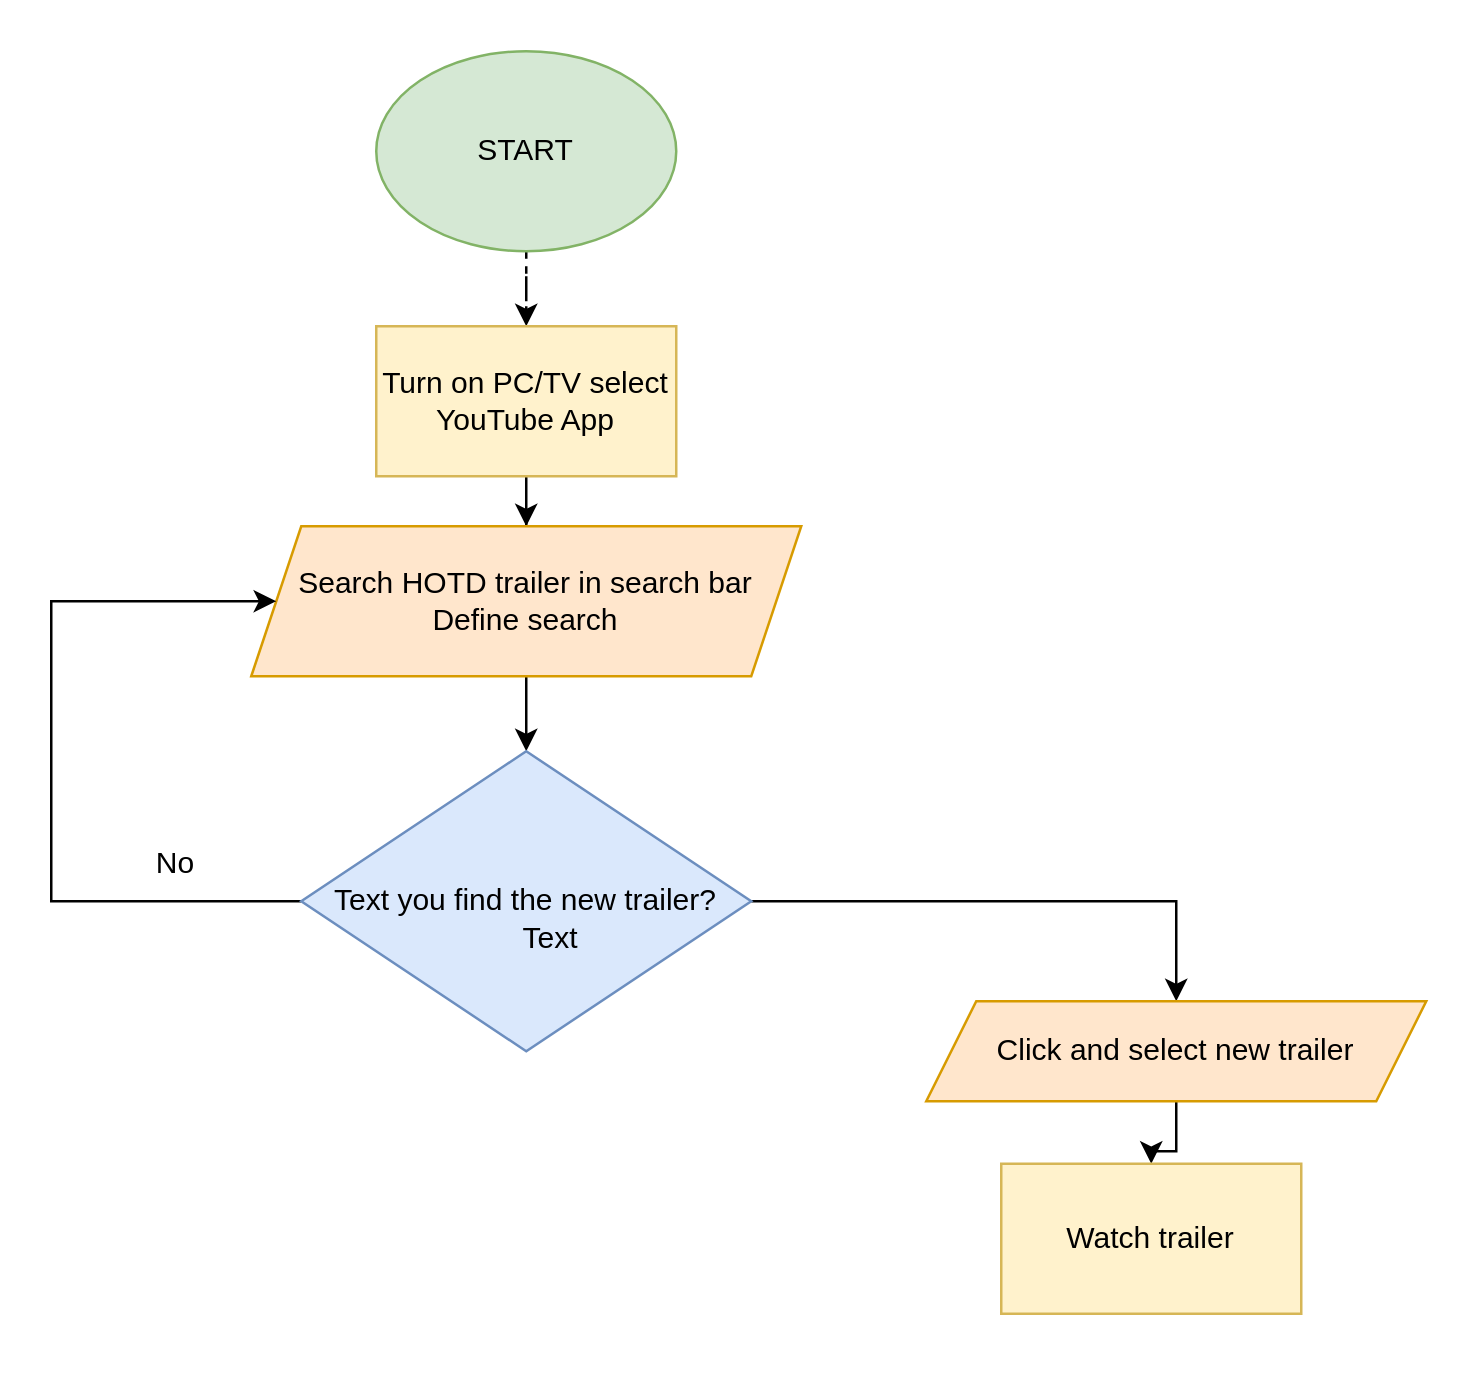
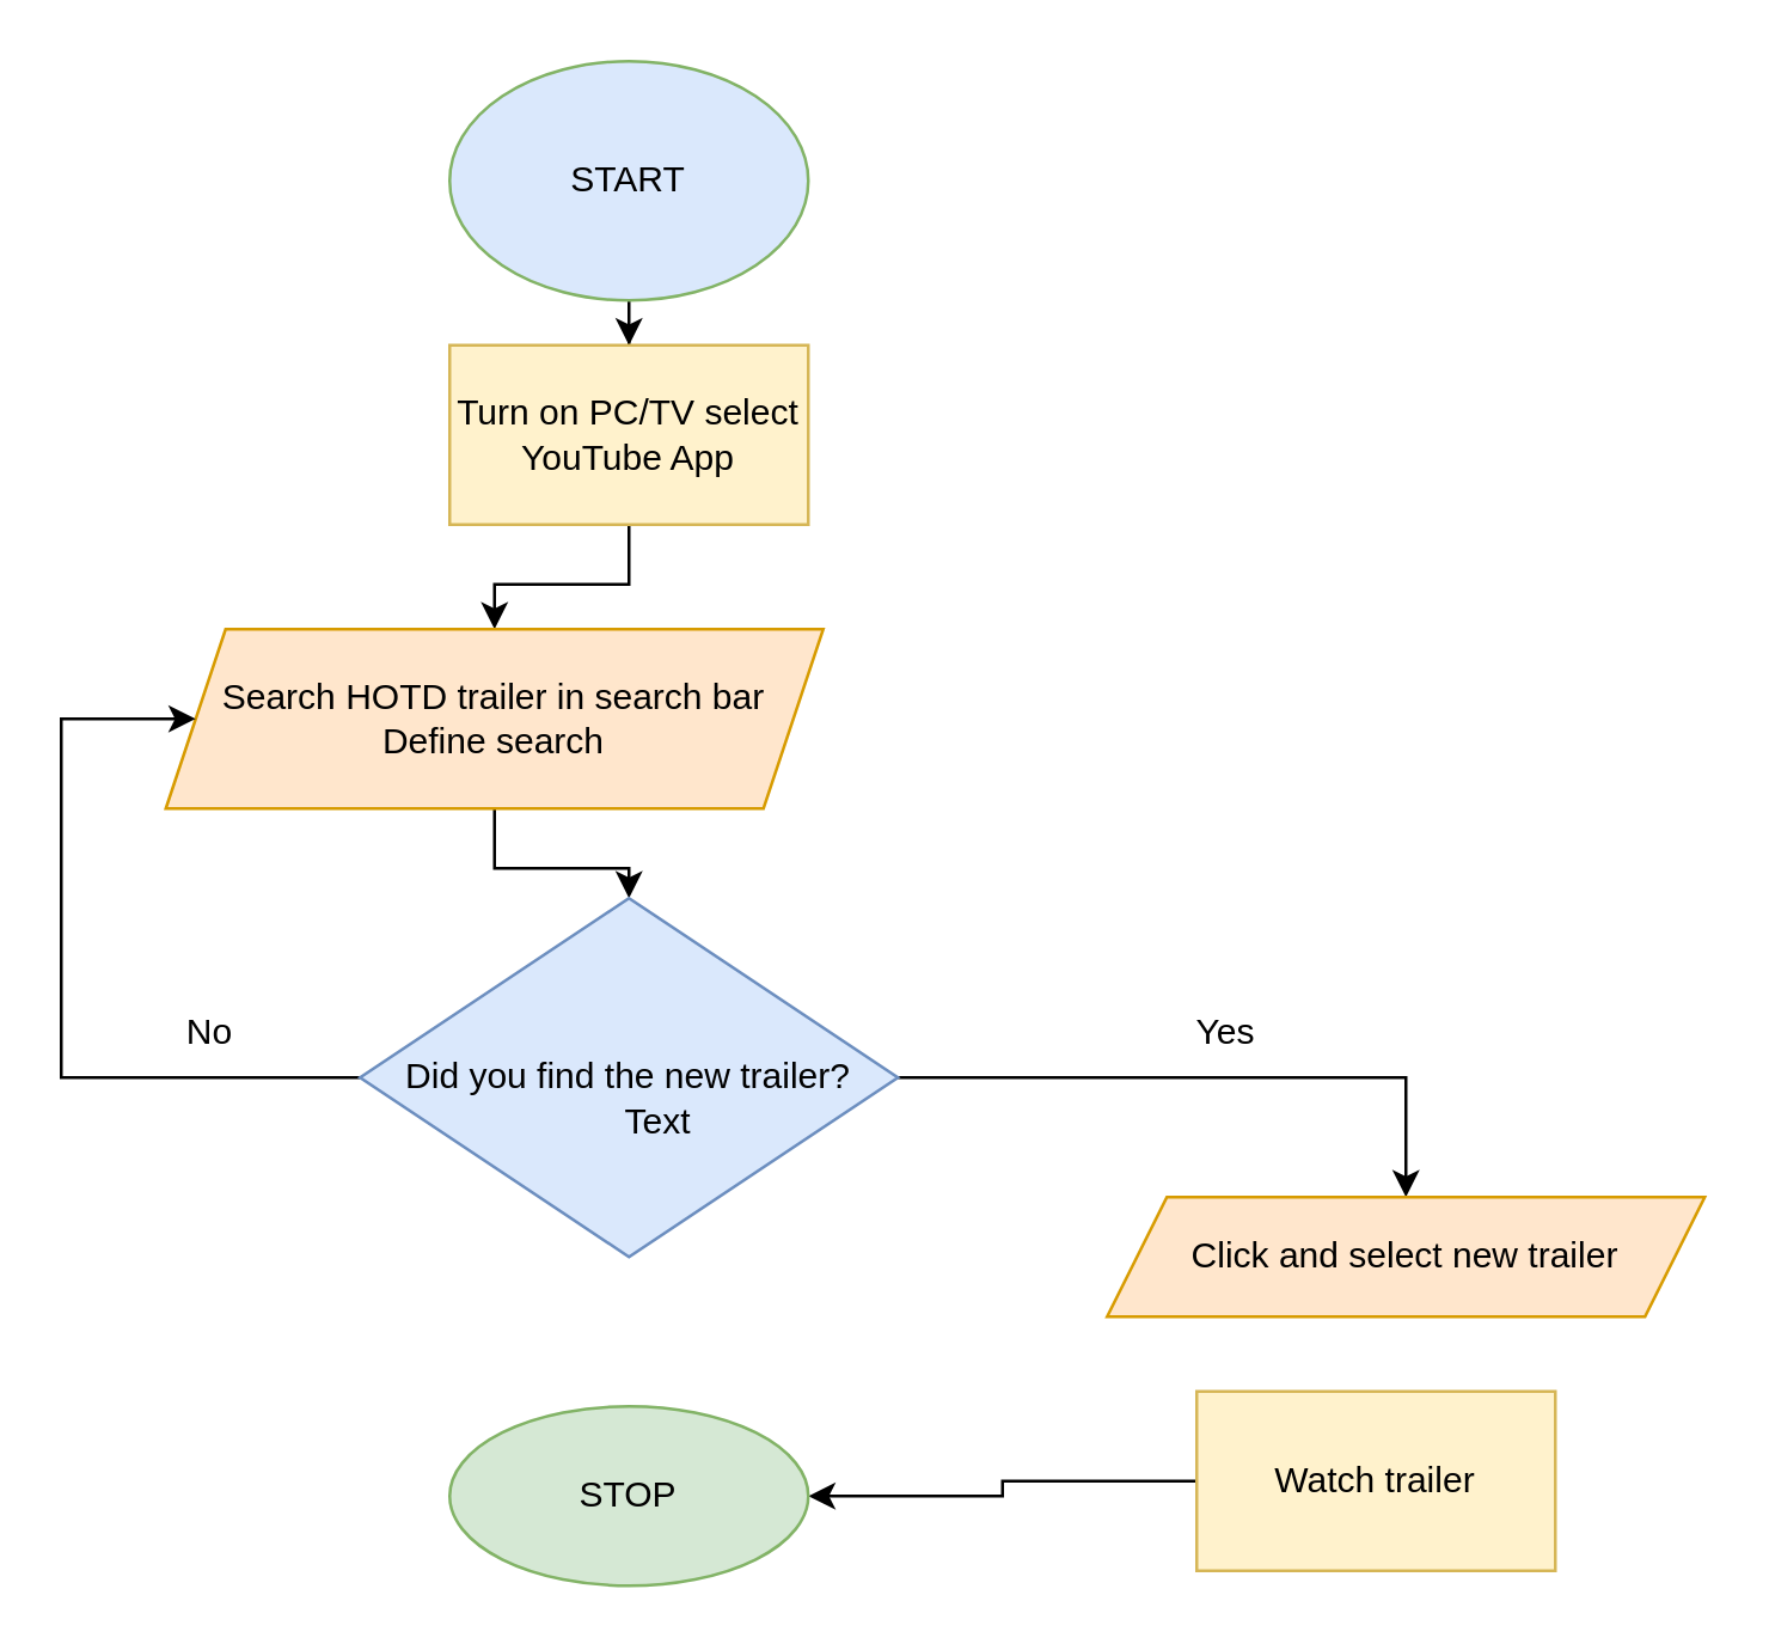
- <mxCell id="3" value="START" style="ellipse;whiteSpace=wrap;html=1;fillColor=#d5e8d4;strokeColor=#82b366;" vertex="1" parent="1"><mxGeometry x="150" y="20" width="120" height="80" as="geometry" /></mxCell>
+ <mxCell id="3" value="START" style="ellipse;whiteSpace=wrap;html=1;fillColor=#dae8fc;strokeColor=#82b366;" vertex="1" parent="1"><mxGeometry x="150" y="20" width="120" height="80" as="geometry" /></mxCell>
- <mxCell id="5" value="Turn on PC/TV select YouTube App" style="whiteSpace=wrap;html=1;fillColor=#fff2cc;strokeColor=#d6b656;" vertex="1" parent="1"><mxGeometry x="150" y="130" width="120" height="60" as="geometry" /></mxCell>
+ <mxCell id="5" value="Turn on PC/TV select YouTube App" style="whiteSpace=wrap;html=1;fillColor=#fff2cc;strokeColor=#d6b656;" vertex="1" parent="1"><mxGeometry x="150" y="115" width="120" height="60" as="geometry" /></mxCell>
- <mxCell id="7" value="Search HOTD trailer in search bar&lt;br&gt;Define search" style="shape=parallelogram;perimeter=parallelogramPerimeter;whiteSpace=wrap;html=1;fixedSize=1;fillColor=#ffe6cc;strokeColor=#d79b00;" vertex="1" parent="1"><mxGeometry x="100" y="210" width="220" height="60" as="geometry" /></mxCell>
+ <mxCell id="7" value="Search HOTD trailer in search bar&lt;br&gt;Define search" style="shape=parallelogram;perimeter=parallelogramPerimeter;whiteSpace=wrap;html=1;fixedSize=1;fillColor=#ffe6cc;strokeColor=#d79b00;" vertex="1" parent="1"><mxGeometry x="55" y="210" width="220" height="60" as="geometry" /></mxCell>
+ <mxCell id="18" value="Yes" style="text;html=1;strokeColor=none;fillColor=none;align=center;verticalAlign=middle;whiteSpace=wrap;rounded=0;" vertex="1" parent="1"><mxGeometry x="380" y="330" width="60" height="30" as="geometry" /></mxCell>
- <mxCell id="10" value="Text you find the new trailer?" style="rhombus;whiteSpace=wrap;html=1;fillColor=#dae8fc;strokeColor=#6c8ebf;" vertex="1" parent="1"><mxGeometry x="120" y="300" width="180" height="120" as="geometry" /></mxCell>
+ <mxCell id="10" value="Did you find the new trailer?" style="rhombus;whiteSpace=wrap;html=1;fillColor=#dae8fc;strokeColor=#6c8ebf;" vertex="1" parent="1"><mxGeometry x="120" y="300" width="180" height="120" as="geometry" /></mxCell>
- <mxCell id="11" value="" style="edgeStyle=orthogonalEdgeStyle;rounded=0;orthogonalLoop=1;jettySize=auto;html=1;" edge="1" parent="1" source="12" target="14"><mxGeometry relative="1" as="geometry" /></mxCell>
+ <mxCell id="13" value="" style="edgeStyle=orthogonalEdgeStyle;rounded=0;orthogonalLoop=1;jettySize=auto;html=1;" edge="1" parent="1" source="14" target="15"><mxGeometry relative="1" as="geometry" /></mxCell>
+ <mxCell id="15" value="STOP" style="ellipse;whiteSpace=wrap;html=1;fillColor=#d5e8d4;strokeColor=#82b366;" vertex="1" parent="1"><mxGeometry x="150" y="470" width="120" height="60" as="geometry" /></mxCell>
